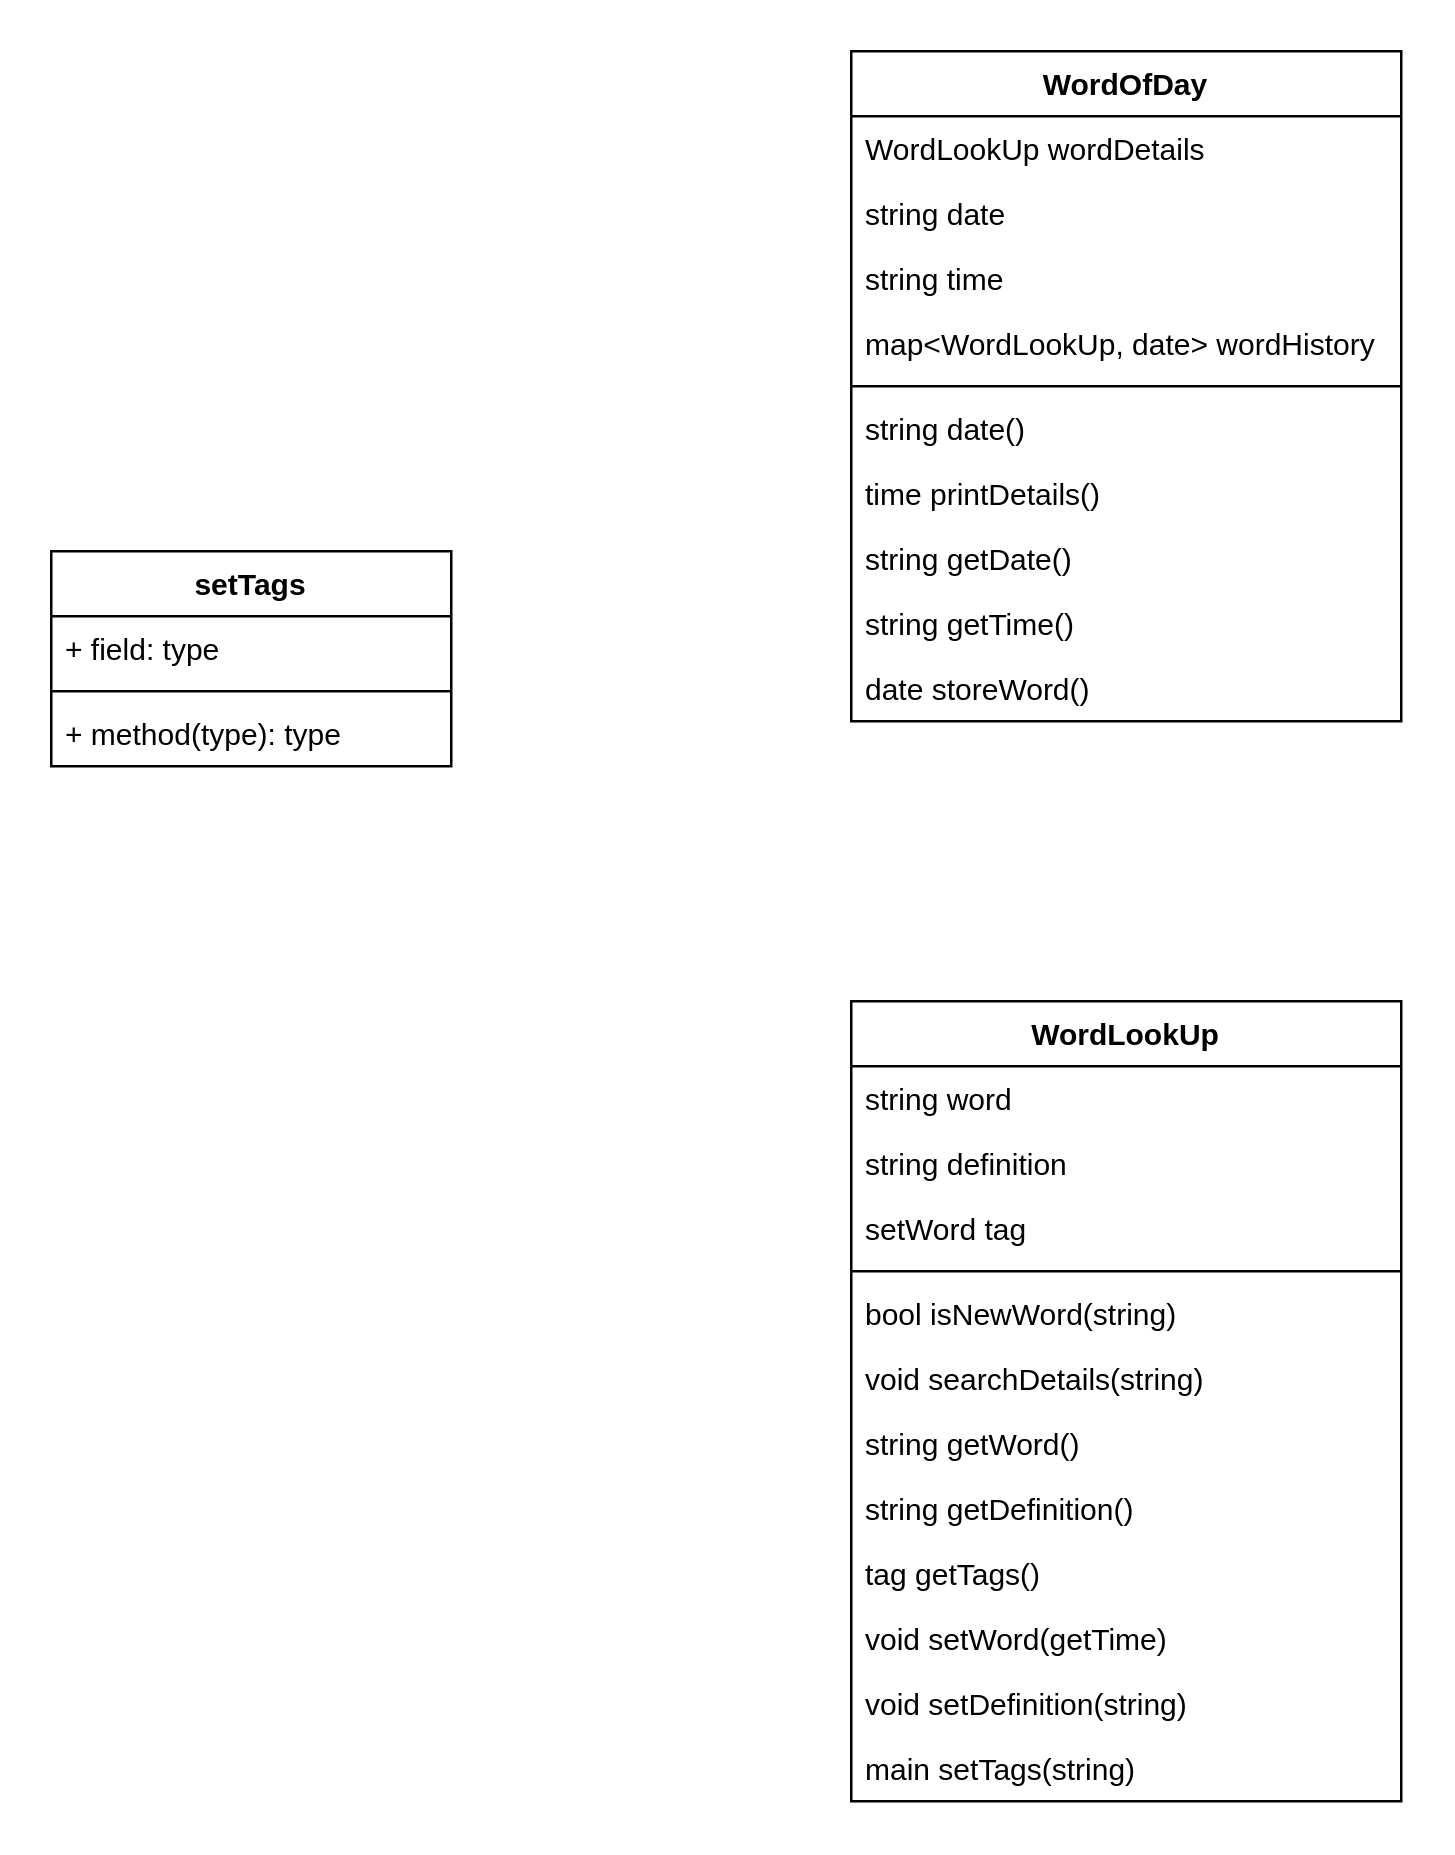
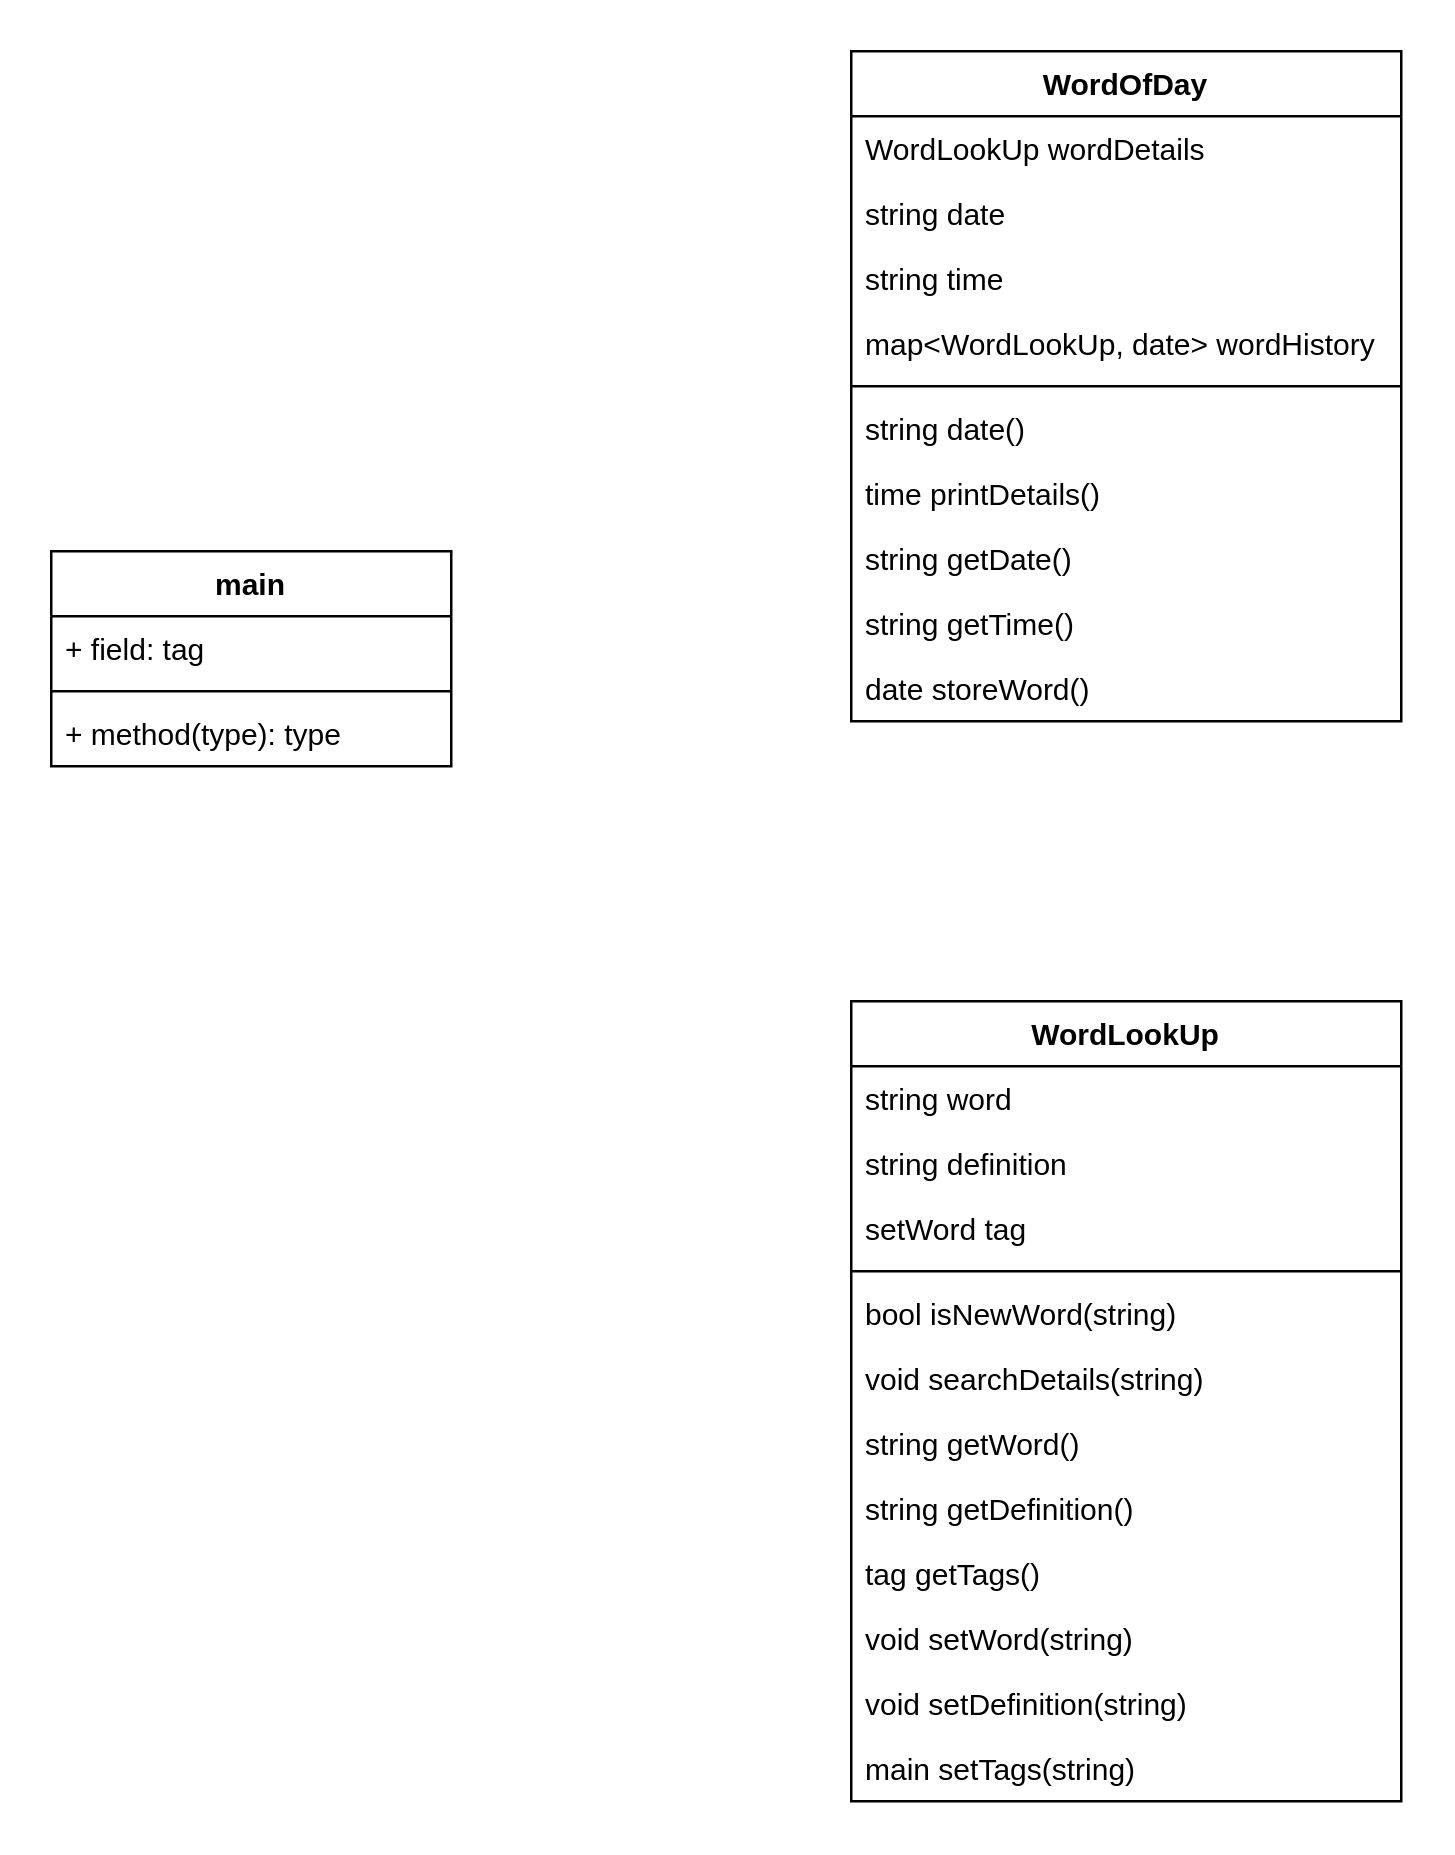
- <mxCell id="2" value="setTags" style="swimlane;fontStyle=1;align=center;verticalAlign=top;childLayout=stackLayout;horizontal=1;startSize=26;horizontalStack=0;resizeParent=1;resizeParentMax=0;resizeLast=0;collapsible=1;marginBottom=0;" parent="1" vertex="1"><mxGeometry x="20" y="220" width="160" height="86" as="geometry" /></mxCell>
+ <mxCell id="2" value="main" style="swimlane;fontStyle=1;align=center;verticalAlign=top;childLayout=stackLayout;horizontal=1;startSize=26;horizontalStack=0;resizeParent=1;resizeParentMax=0;resizeLast=0;collapsible=1;marginBottom=0;" parent="1" vertex="1"><mxGeometry x="20" y="220" width="160" height="86" as="geometry" /></mxCell>
- <mxCell id="3" value="+ field: type" style="text;strokeColor=none;fillColor=none;align=left;verticalAlign=top;spacingLeft=4;spacingRight=4;overflow=hidden;rotatable=0;points=[[0,0.5],[1,0.5]];portConstraint=eastwest;" parent="2" vertex="1"><mxGeometry y="26" width="160" height="26" as="geometry" /></mxCell>
+ <mxCell id="3" value="+ field: tag" style="text;strokeColor=none;fillColor=none;align=left;verticalAlign=top;spacingLeft=4;spacingRight=4;overflow=hidden;rotatable=0;points=[[0,0.5],[1,0.5]];portConstraint=eastwest;" parent="2" vertex="1"><mxGeometry y="26" width="160" height="26" as="geometry" /></mxCell>
- <mxCell id="27" value="void setWord(getTime)" style="text;strokeColor=none;fillColor=none;align=left;verticalAlign=top;spacingLeft=4;spacingRight=4;overflow=hidden;rotatable=0;points=[[0,0.5],[1,0.5]];portConstraint=eastwest;" parent="17" vertex="1"><mxGeometry y="242" width="220" height="26" as="geometry" /></mxCell>
+ <mxCell id="27" value="void setWord(string)" style="text;strokeColor=none;fillColor=none;align=left;verticalAlign=top;spacingLeft=4;spacingRight=4;overflow=hidden;rotatable=0;points=[[0,0.5],[1,0.5]];portConstraint=eastwest;" parent="17" vertex="1"><mxGeometry y="242" width="220" height="26" as="geometry" /></mxCell>
